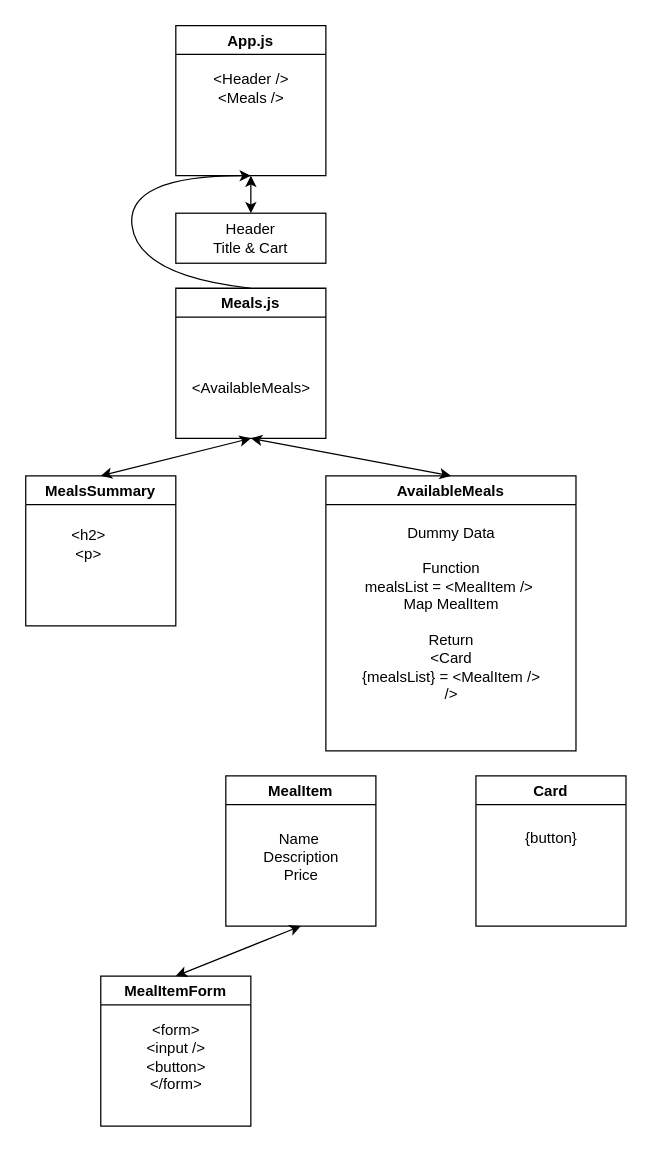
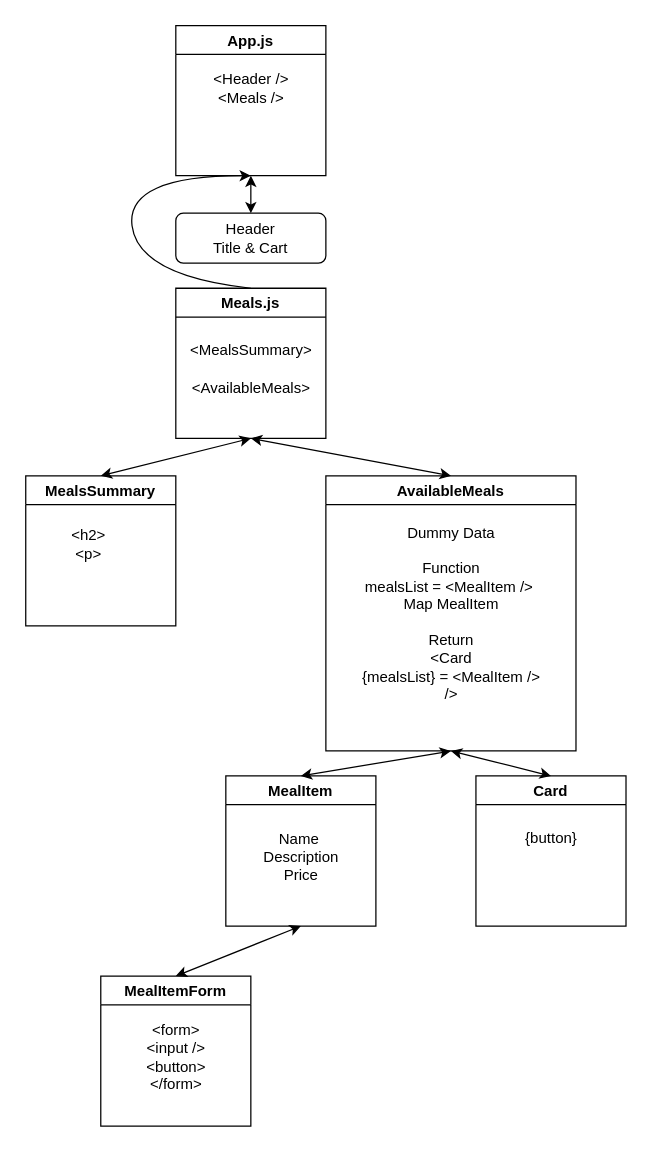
- <mxCell id="10" value="Header&lt;br&gt;Title &amp;amp; Cart" style="whiteSpace=wrap;html=1;rounded=0;" vertex="1" parent="1"><mxGeometry x="140" y="170" width="120" height="40" as="geometry" /></mxCell>
+ <mxCell id="10" value="Header&lt;br&gt;Title &amp;amp; Cart" style="rounded=1;whiteSpace=wrap;html=1;" vertex="1" parent="1"><mxGeometry x="140" y="170" width="120" height="40" as="geometry" /></mxCell>
+ <mxCell id="5" value="&amp;lt;MealsSummary&amp;gt;" style="text;html=1;align=center;verticalAlign=middle;resizable=0;points=[];autosize=1;strokeColor=none;fillColor=none;" vertex="1" parent="3"><mxGeometry x="5" y="40" width="110" height="20" as="geometry" /></mxCell>
+ <mxCell id="15" value="" style="endArrow=classic;startArrow=classic;html=1;exitX=0.5;exitY=0;exitDx=0;exitDy=0;entryX=0.5;entryY=1;entryDx=0;entryDy=0;" edge="1" parent="1" source="13" target="8"><mxGeometry width="50" height="50" relative="1" as="geometry"><mxPoint x="220" y="400" as="sourcePoint" /><mxPoint x="270" y="350" as="targetPoint" /></mxGeometry></mxCell>
+ <mxCell id="17" value="" style="endArrow=classic;startArrow=classic;html=1;entryX=0.5;entryY=0;entryDx=0;entryDy=0;exitX=0.5;exitY=1;exitDx=0;exitDy=0;" edge="1" parent="1" source="8" target="16"><mxGeometry width="50" height="50" relative="1" as="geometry"><mxPoint x="260" y="390" as="sourcePoint" /><mxPoint x="310" y="340" as="targetPoint" /></mxGeometry></mxCell>
